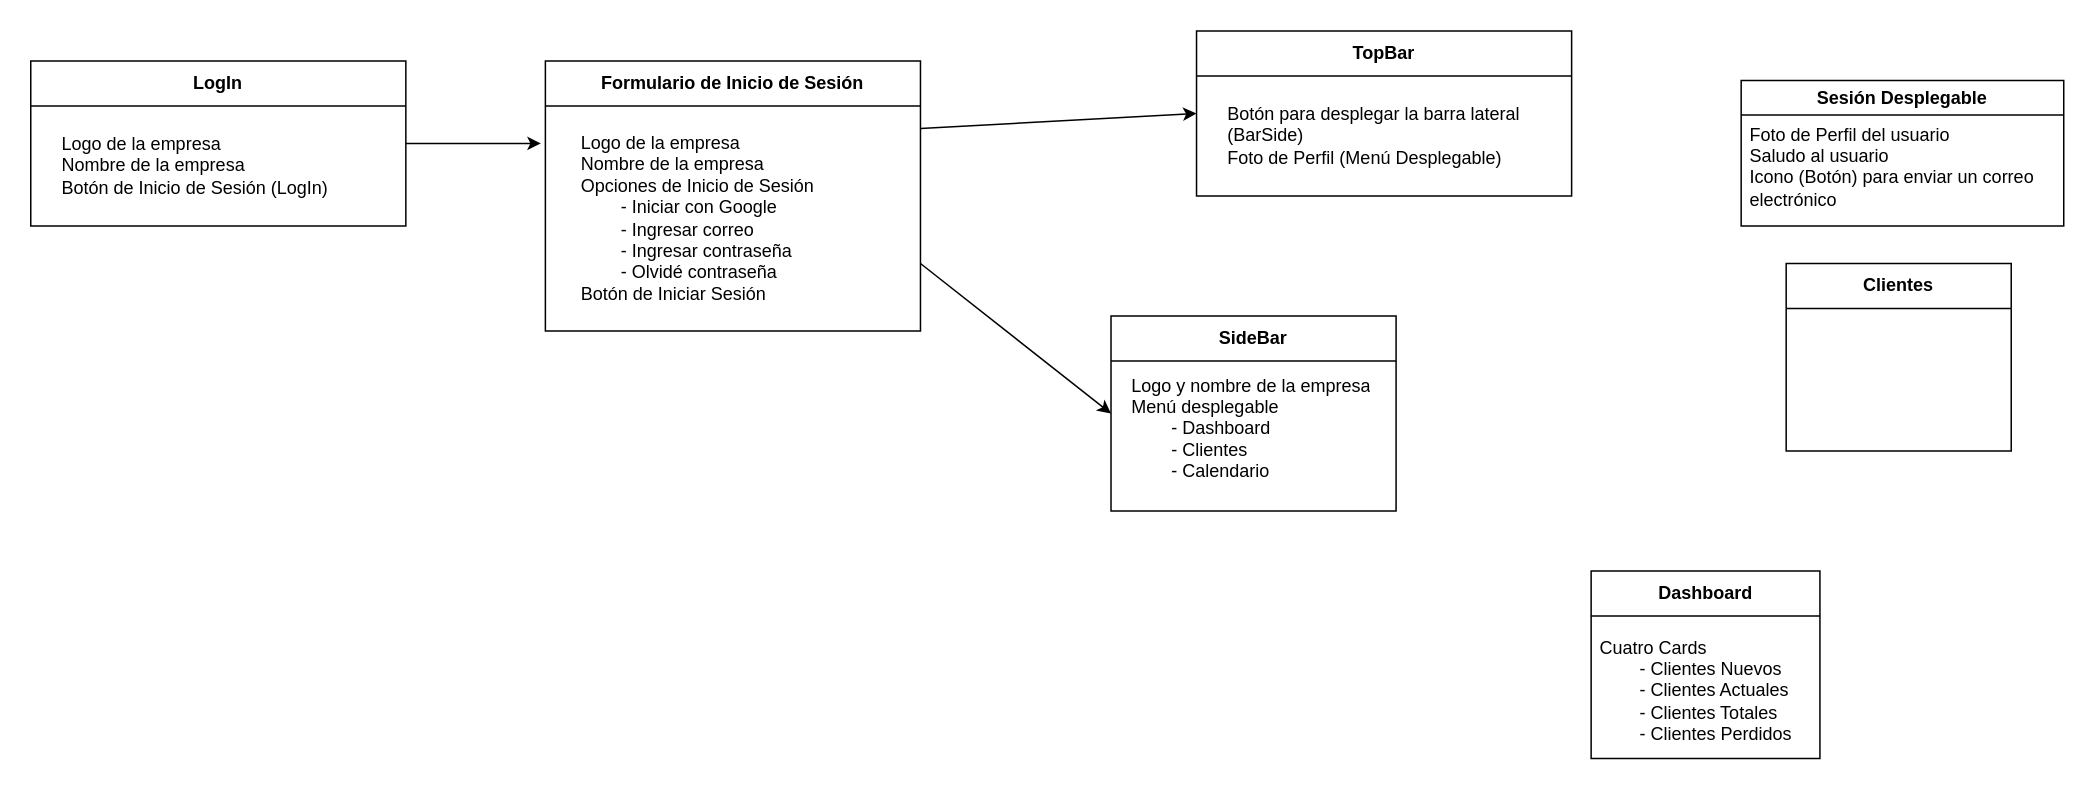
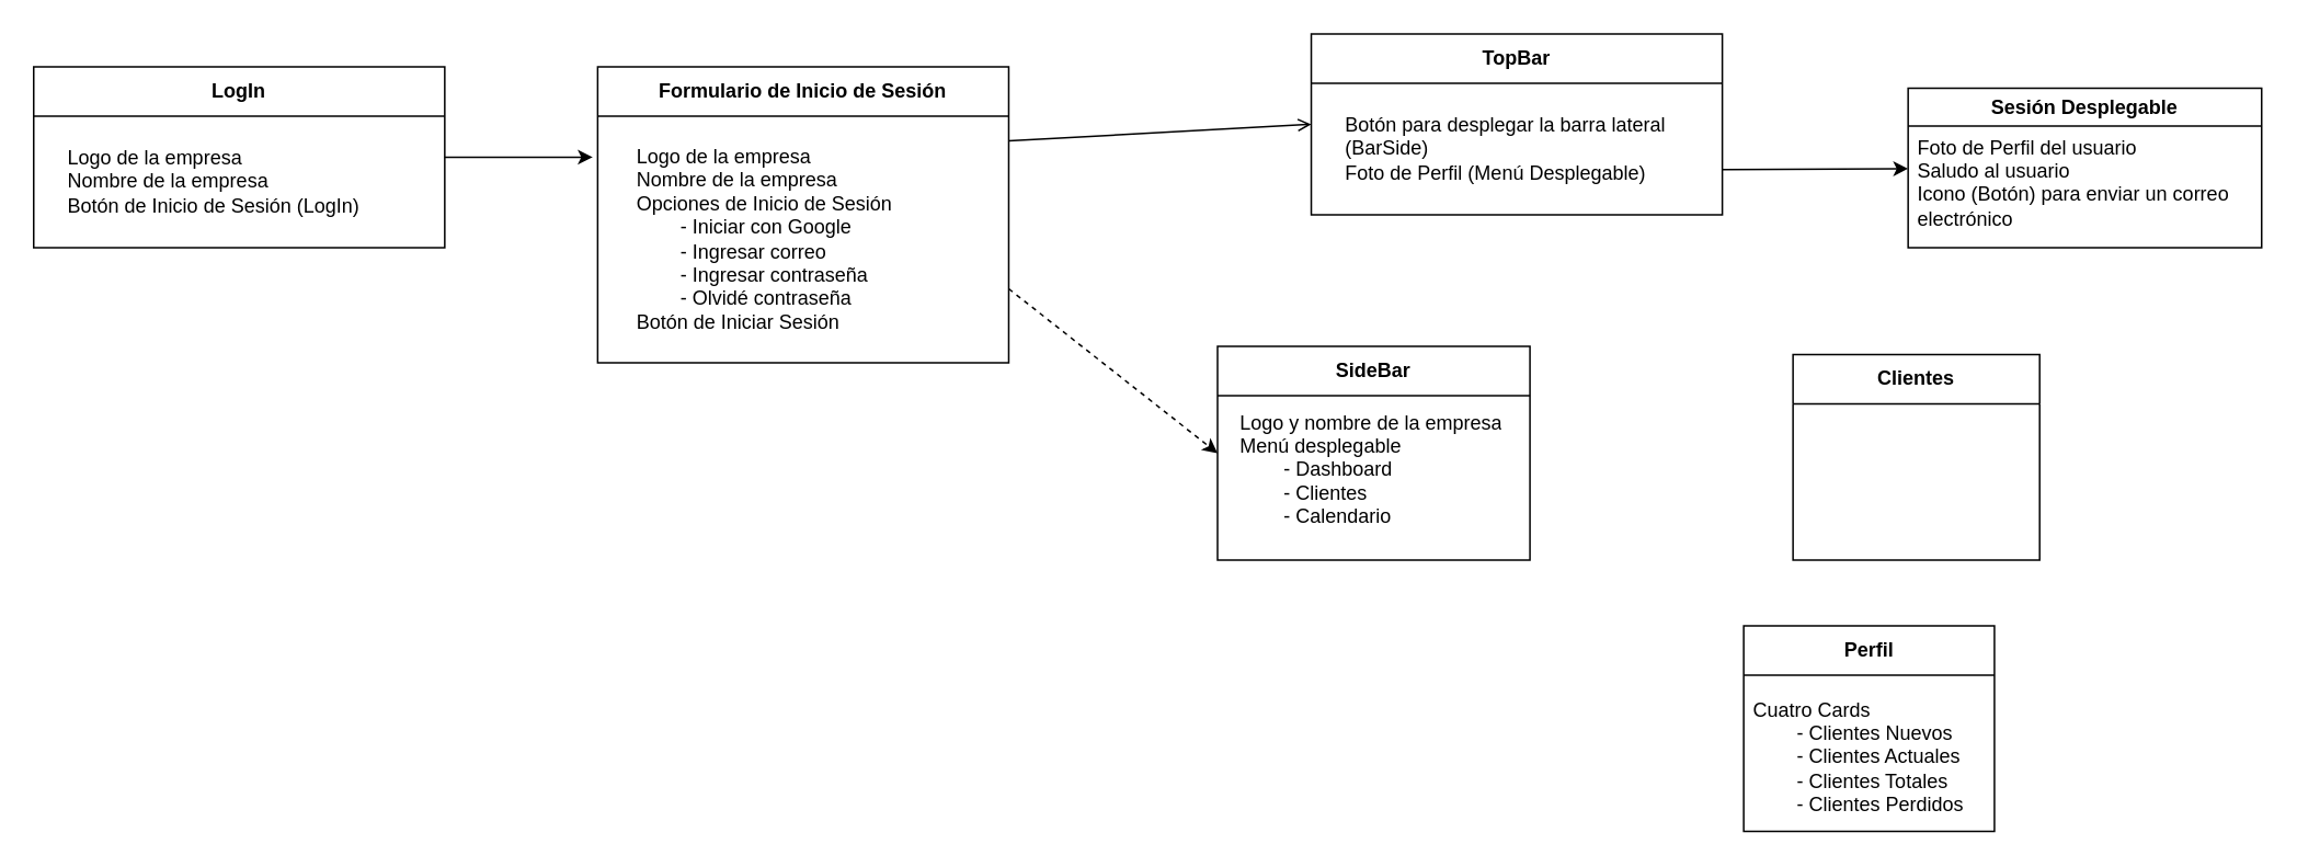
- <mxCell id="15" style="edgeStyle=none;html=1;exitX=1;exitY=0.25;exitDx=0;exitDy=0;entryX=0;entryY=0.5;entryDx=0;entryDy=0;" edge="1" parent="1" source="17" target="3"><mxGeometry relative="1" as="geometry" /></mxCell>
+ <mxCell id="15" style="edgeStyle=none;html=1;exitX=1;exitY=0.25;exitDx=0;exitDy=0;entryX=0;entryY=0.5;entryDx=0;entryDy=0;endArrow=open;" edge="1" parent="1" source="17" target="3"><mxGeometry relative="1" as="geometry" /></mxCell>
+ <mxCell id="2" style="edgeStyle=none;html=1;exitX=1;exitY=0.75;exitDx=0;exitDy=0;" parent="1" source="3" target="5" edge="1"><mxGeometry relative="1" as="geometry"><mxPoint x="1080" y="113" as="targetPoint" /></mxGeometry></mxCell>
- <mxCell id="16" style="edgeStyle=none;html=1;exitX=1;exitY=0.75;exitDx=0;exitDy=0;entryX=0;entryY=0.5;entryDx=0;entryDy=0;" edge="1" parent="1" source="17" target="7"><mxGeometry relative="1" as="geometry" /></mxCell>
+ <mxCell id="16" style="edgeStyle=none;html=1;exitX=1;exitY=0.75;exitDx=0;exitDy=0;entryX=0;entryY=0.5;entryDx=0;entryDy=0;dashed=1;" edge="1" parent="1" source="17" target="7"><mxGeometry relative="1" as="geometry" /></mxCell>
- <mxCell id="9" value="Clientes" style="swimlane;whiteSpace=wrap;html=1;startSize=30;" parent="1" vertex="1"><mxGeometry x="1190" y="175" width="150" height="125" as="geometry"><mxRectangle x="200" y="70" width="80" height="30" as="alternateBounds" /></mxGeometry></mxCell>
+ <mxCell id="9" value="Clientes" style="swimlane;whiteSpace=wrap;html=1;startSize=30;" parent="1" vertex="1"><mxGeometry x="1090" y="215" width="150" height="125" as="geometry"><mxRectangle x="200" y="70" width="80" height="30" as="alternateBounds" /></mxGeometry></mxCell>
- <mxCell id="10" value="Dashboard" style="swimlane;whiteSpace=wrap;html=1;startSize=30;" parent="1" vertex="1"><mxGeometry x="1060" y="380" width="152.5" height="125" as="geometry"><mxRectangle x="200" y="70" width="80" height="30" as="alternateBounds" /></mxGeometry></mxCell>
+ <mxCell id="10" value="Perfil" style="swimlane;whiteSpace=wrap;html=1;startSize=30;" parent="1" vertex="1"><mxGeometry x="1060" y="380" width="152.5" height="125" as="geometry"><mxRectangle x="200" y="70" width="80" height="30" as="alternateBounds" /></mxGeometry></mxCell>
